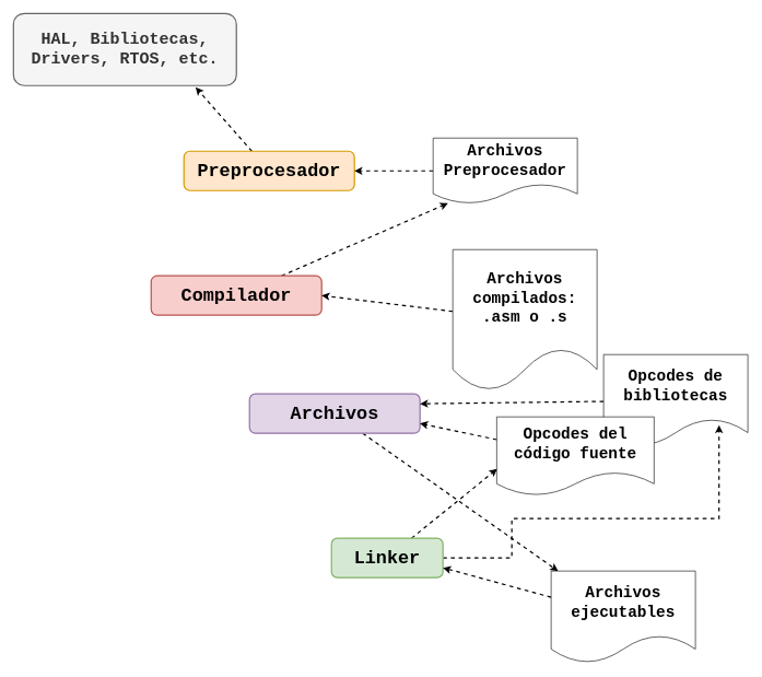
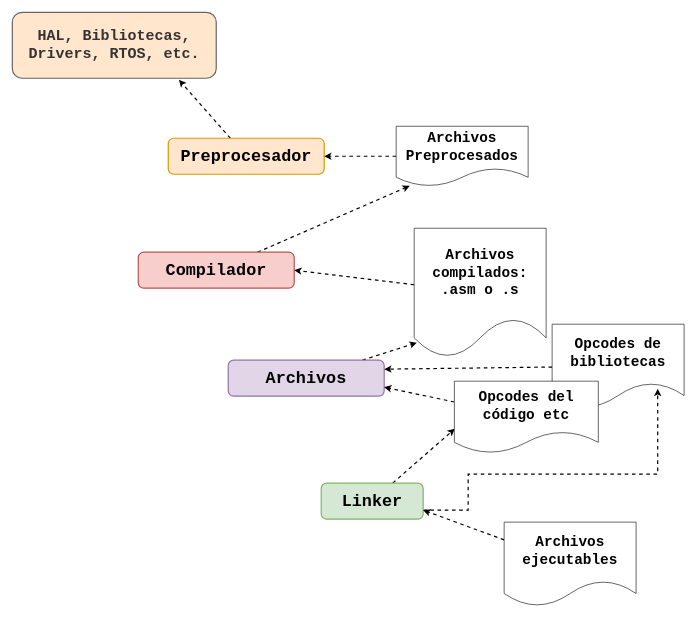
- <mxCell id="15" value="HAL, Bibliotecas, Drivers, RTOS, etc." style="rounded=1;whiteSpace=wrap;html=1;strokeWidth=2;fontSize=25;fillColor=#f5f5f5;strokeColor=#666666;fontFamily=Courier New;fontStyle=1;fontColor=#333333;" vertex="1" parent="1"><mxGeometry x="20" y="20" width="340" height="110" as="geometry" /></mxCell>
+ <mxCell id="15" value="HAL, Bibliotecas, Drivers, RTOS, etc." style="rounded=1;whiteSpace=wrap;html=1;strokeWidth=2;fontSize=25;fillColor=#ffe6cc;strokeColor=#666666;fontFamily=Courier New;fontStyle=1;fontColor=#333333;" vertex="1" parent="1"><mxGeometry x="20" y="20" width="340" height="110" as="geometry" /></mxCell>
- <mxCell id="12" value="Archivos Preprocesador" style="shape=document;whiteSpace=wrap;html=1;boundedLbl=1;fontSize=24;fontFamily=Courier New;fontStyle=1" vertex="1" parent="1"><mxGeometry x="660" y="210" width="220" height="100" as="geometry" /></mxCell>
+ <mxCell id="12" value="Archivos Preprocesados" style="shape=document;whiteSpace=wrap;html=1;boundedLbl=1;fontSize=24;fontFamily=Courier New;fontStyle=1" vertex="1" parent="1"><mxGeometry x="660" y="210" width="220" height="100" as="geometry" /></mxCell>
- <mxCell id="19" value="Opcodes del código fuente" style="shape=document;whiteSpace=wrap;html=1;boundedLbl=1;fontSize=24;fontFamily=Courier New;fontStyle=1" vertex="1" parent="1"><mxGeometry x="757" y="635" width="240" height="120" as="geometry" /></mxCell>
+ <mxCell id="19" value="Opcodes del código etc" style="shape=document;whiteSpace=wrap;html=1;boundedLbl=1;fontSize=24;fontFamily=Courier New;fontStyle=1" vertex="1" parent="1"><mxGeometry x="757" y="635" width="240" height="120" as="geometry" /></mxCell>
- <mxCell id="5" style="rounded=0;orthogonalLoop=1;jettySize=auto;html=1;dashed=1;strokeWidth=2;" edge="1" parent="1" source="6" target="21"><mxGeometry relative="1" as="geometry" /></mxCell>
+ <mxCell id="5" style="rounded=0;orthogonalLoop=1;jettySize=auto;html=1;entryX=0.02;entryY=0.888;entryDx=0;entryDy=0;entryPerimeter=0;dashed=1;strokeWidth=2;" edge="1" parent="1" source="6" target="14"><mxGeometry relative="1" as="geometry" /></mxCell>
- <mxCell id="4" value="&lt;b style=&quot;font-size: 28px;&quot;&gt;&lt;font style=&quot;font-size: 28px;&quot;&gt;Linker&lt;/font&gt;&lt;/b&gt;" style="rounded=1;whiteSpace=wrap;html=1;strokeWidth=2;fontFamily=Courier New;fontSize=28;fillColor=#d5e8d4;strokeColor=#82b366;" parent="1" vertex="1"><mxGeometry x="505" y="820" width="170" height="60" as="geometry" /></mxCell>
+ <mxCell id="4" value="&lt;b style=&quot;font-size: 28px;&quot;&gt;&lt;font style=&quot;font-size: 28px;&quot;&gt;Linker&lt;/font&gt;&lt;/b&gt;" style="rounded=1;whiteSpace=wrap;html=1;strokeWidth=2;fontFamily=Courier New;fontSize=28;fillColor=#d5e8d4;strokeColor=#82b366;" parent="1" vertex="1"><mxGeometry x="535" y="805" width="170" height="60" as="geometry" /></mxCell>
